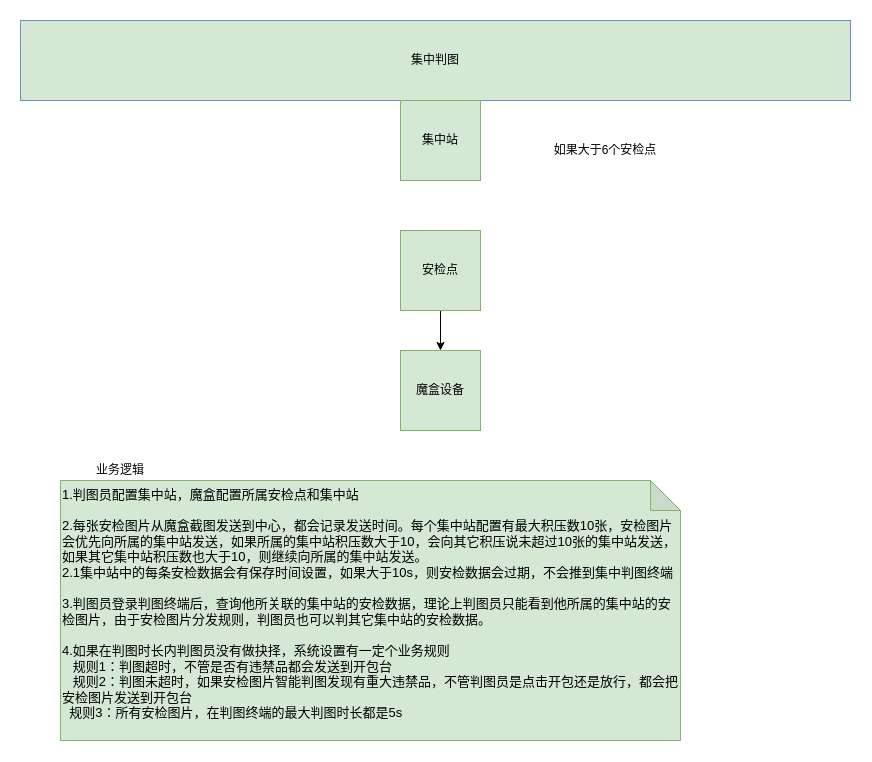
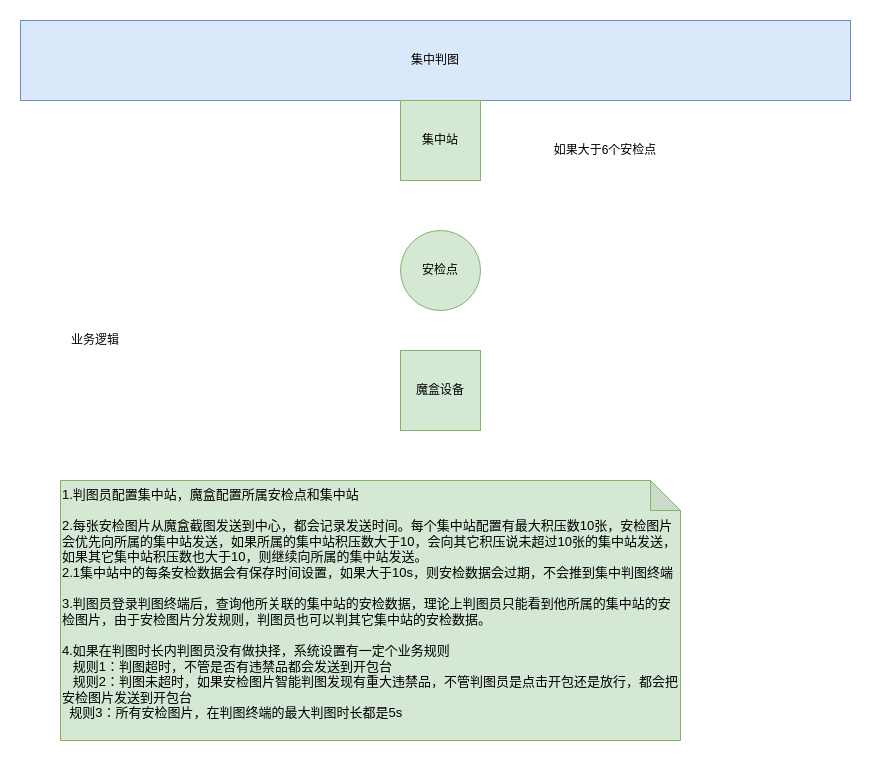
- <mxCell id="2" value="集中判图" style="rounded=0;whiteSpace=wrap;html=1;fillColor=#d5e8d4;strokeColor=#6c8ebf;" vertex="1" parent="1"><mxGeometry width="830" height="80" as="geometry" x="20" y="20" /></mxCell>
+ <mxCell id="2" value="集中判图" style="rounded=0;whiteSpace=wrap;html=1;fillColor=#dae8fc;strokeColor=#6c8ebf;" vertex="1" parent="1"><mxGeometry width="830" height="80" as="geometry" x="20" y="20" /></mxCell>
- <mxCell id="5" value="安检点" style="whiteSpace=wrap;html=1;aspect=fixed;fillColor=#d5e8d4;strokeColor=#82b366;" vertex="1" parent="1"><mxGeometry x="400" y="230" width="80" height="80" as="geometry" /></mxCell>
+ <mxCell id="5" value="安检点" style="ellipse;whiteSpace=wrap;html=1;aspect=fixed;fillColor=#d5e8d4;strokeColor=#82b366;" vertex="1" parent="1"><mxGeometry x="400" y="230" width="80" height="80" as="geometry" /></mxCell>
- <mxCell id="4" value="" style="edgeStyle=orthogonalEdgeStyle;rounded=0;orthogonalLoop=1;jettySize=auto;html=1;" edge="1" parent="1" source="5" target="6"><mxGeometry relative="1" as="geometry" /></mxCell>
- <mxCell id="7" value="业务逻辑" style="text;html=1;strokeColor=none;fillColor=none;align=center;verticalAlign=middle;whiteSpace=wrap;rounded=0;" vertex="1" parent="1"><mxGeometry x="60" y="460" width="120" height="20" as="geometry" /></mxCell>
+ <mxCell id="7" value="业务逻辑" style="text;html=1;strokeColor=none;fillColor=none;align=center;verticalAlign=middle;whiteSpace=wrap;rounded=0;" vertex="1" parent="1"><mxGeometry x="35" y="330" width="120" height="20" as="geometry" /></mxCell>
